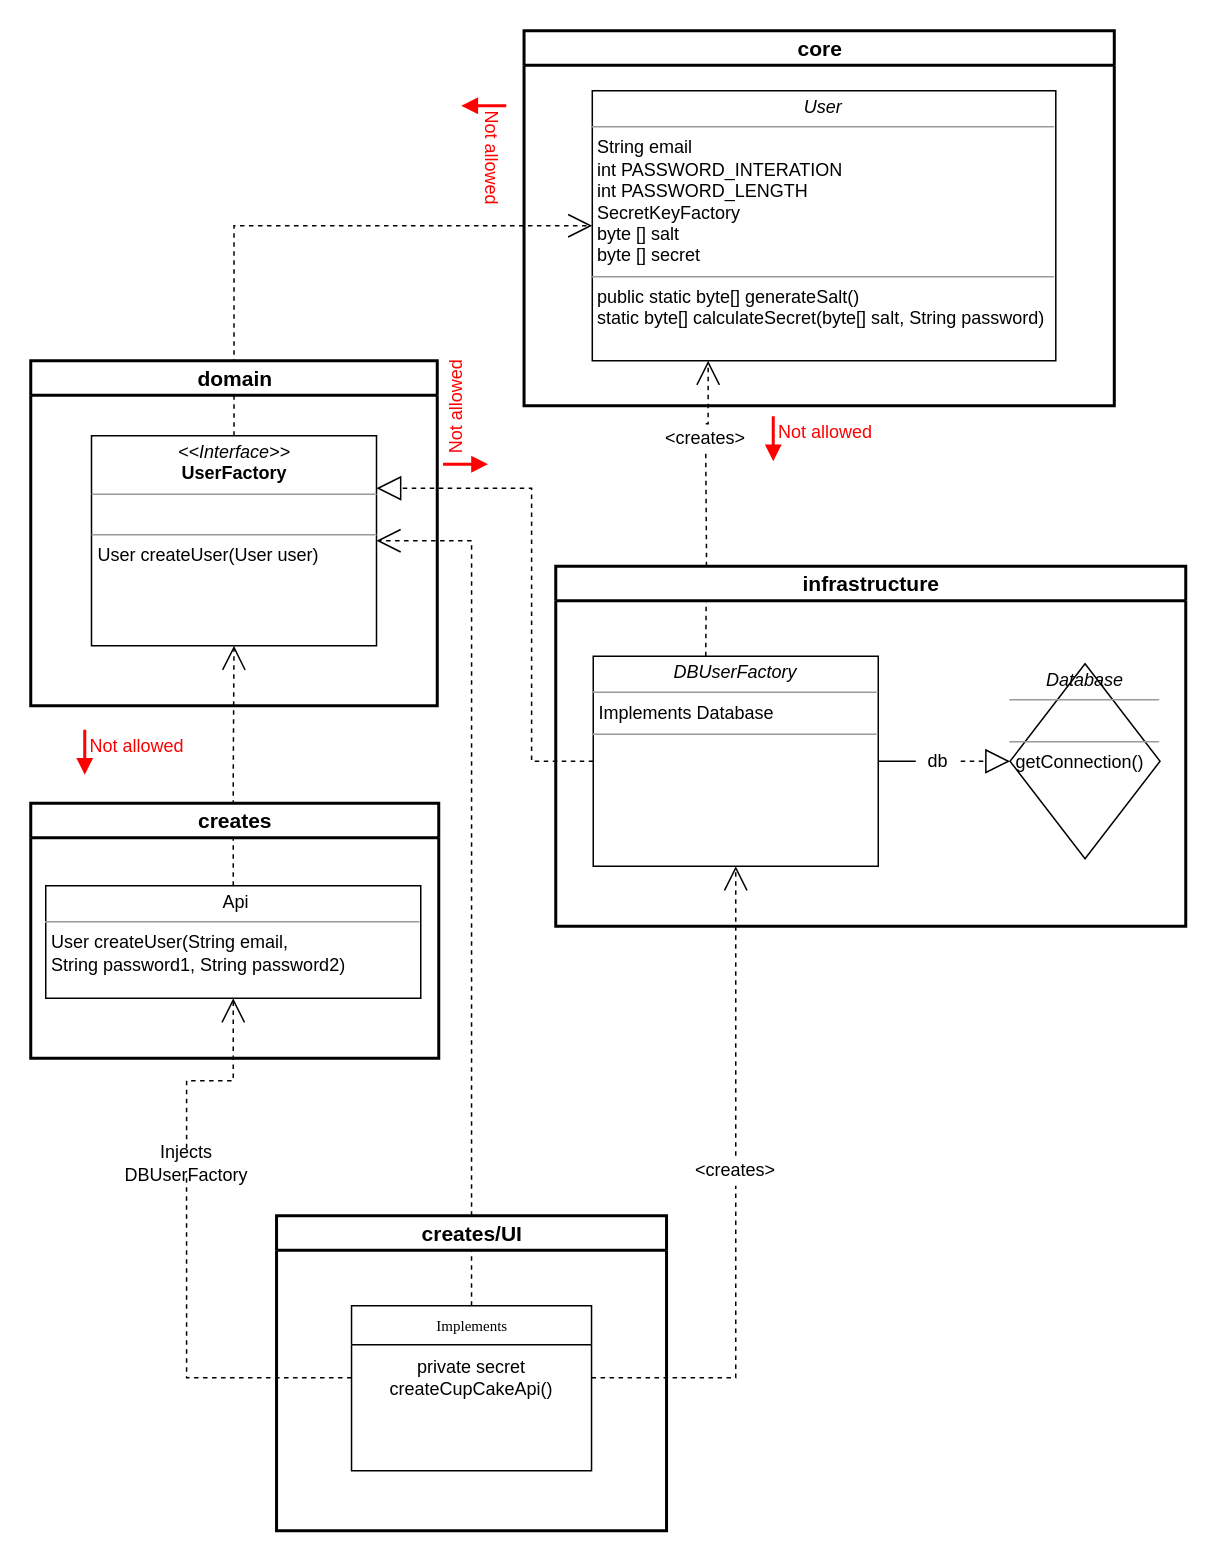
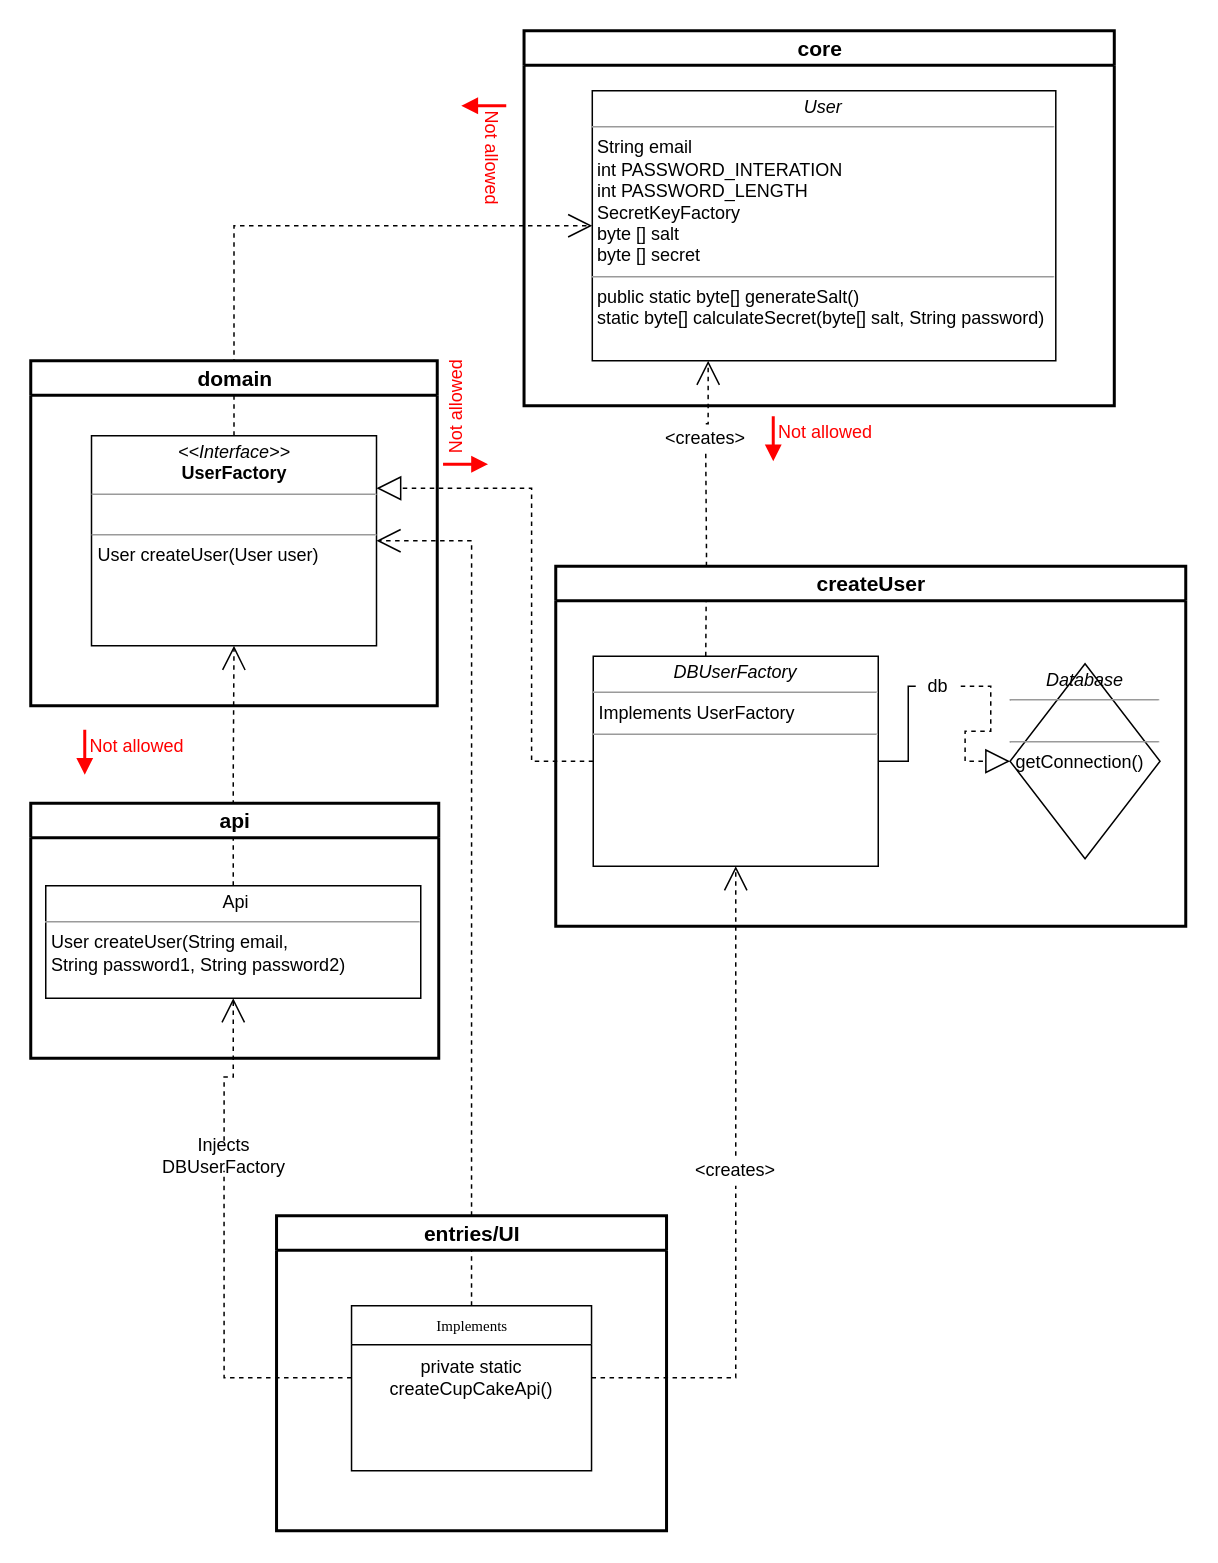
- <mxCell id="26" value="infrastructure" style="swimlane;rounded=0;shadow=0;strokeWidth=2;fillColor=#ffffff;fontFamily=Helvetica;fontSize=14;align=center;html=1;strokeColor=#000000;" vertex="1" parent="1"><mxGeometry x="370" y="377" width="420" height="240" as="geometry" /></mxCell>
+ <mxCell id="26" value="createUser" style="swimlane;rounded=0;shadow=0;strokeWidth=2;fillColor=#ffffff;fontFamily=Helvetica;fontSize=14;align=center;html=1;strokeColor=#000000;" vertex="1" parent="1"><mxGeometry x="370" y="377" width="420" height="240" as="geometry" /></mxCell>
- <mxCell id="7" value="&lt;p style=&quot;margin: 0px ; margin-top: 4px ; text-align: center&quot;&gt;&lt;i&gt;DBUserFactory&lt;/i&gt;&lt;/p&gt;&lt;hr size=&quot;1&quot;&gt;&lt;p style=&quot;margin: 0px ; margin-left: 4px&quot;&gt;Implements Database&lt;/p&gt;&lt;hr size=&quot;1&quot;&gt;&lt;p style=&quot;margin: 0px ; margin-left: 4px&quot;&gt;&lt;br&gt;&lt;/p&gt;" style="verticalAlign=top;align=left;overflow=fill;fontSize=12;fontFamily=Helvetica;html=1;rounded=0;shadow=0;comic=0;labelBackgroundColor=none;strokeWidth=1" vertex="1" parent="1"><mxGeometry x="395" y="437" width="190" height="140" as="geometry" /></mxCell>
+ <mxCell id="7" value="&lt;p style=&quot;margin: 0px ; margin-top: 4px ; text-align: center&quot;&gt;&lt;i&gt;DBUserFactory&lt;/i&gt;&lt;/p&gt;&lt;hr size=&quot;1&quot;&gt;&lt;p style=&quot;margin: 0px ; margin-left: 4px&quot;&gt;Implements UserFactory&lt;/p&gt;&lt;hr size=&quot;1&quot;&gt;&lt;p style=&quot;margin: 0px ; margin-left: 4px&quot;&gt;&lt;br&gt;&lt;/p&gt;" style="verticalAlign=top;align=left;overflow=fill;fontSize=12;fontFamily=Helvetica;html=1;rounded=0;shadow=0;comic=0;labelBackgroundColor=none;strokeWidth=1" vertex="1" parent="1"><mxGeometry x="395" y="437" width="190" height="140" as="geometry" /></mxCell>
- <mxCell id="28" value="db" style="text;html=1;strokeColor=none;fillColor=none;align=center;verticalAlign=middle;whiteSpace=wrap;rounded=0;" vertex="1" parent="26"><mxGeometry x="240" y="120" width="30" height="20" as="geometry" /></mxCell>
+ <mxCell id="28" value="db" style="text;html=1;strokeColor=none;fillColor=none;align=center;verticalAlign=middle;whiteSpace=wrap;rounded=0;" vertex="1" parent="26"><mxGeometry x="240" y="70" width="30" height="20" as="geometry" /></mxCell>
- <mxCell id="20" value="creates" style="swimlane;rounded=0;shadow=0;strokeWidth=2;fillColor=#ffffff;fontFamily=Helvetica;fontSize=14;align=center;html=1;strokeColor=#000000;" vertex="1" parent="1"><mxGeometry x="20" y="535" width="272" height="170" as="geometry"><mxRectangle x="29" y="605" width="60" height="23" as="alternateBounds" /></mxGeometry></mxCell>
+ <mxCell id="20" value="api" style="swimlane;rounded=0;shadow=0;strokeWidth=2;fillColor=#ffffff;fontFamily=Helvetica;fontSize=14;align=center;html=1;strokeColor=#000000;" vertex="1" parent="1"><mxGeometry x="20" y="535" width="272" height="170" as="geometry"><mxRectangle x="29" y="605" width="60" height="23" as="alternateBounds" /></mxGeometry></mxCell>
- <mxCell id="13" value="Injects DBUserFactory" style="text;html=1;strokeColor=none;fillColor=none;align=center;verticalAlign=middle;whiteSpace=wrap;rounded=0;" vertex="1" parent="1"><mxGeometry x="63.86" y="765" width="120" height="20" as="geometry" /></mxCell>
+ <mxCell id="13" value="Injects DBUserFactory" style="text;html=1;strokeColor=none;fillColor=none;align=center;verticalAlign=middle;whiteSpace=wrap;rounded=0;" vertex="1" parent="1"><mxGeometry x="88.86" y="760" width="120" height="20" as="geometry" /></mxCell>
- <mxCell id="17" value="creates/UI" style="swimlane;rounded=0;shadow=0;strokeWidth=2;fillColor=#ffffff;fontFamily=Helvetica;fontSize=14;align=center;html=1;strokeColor=#000000;" vertex="1" parent="1"><mxGeometry x="183.86" y="810" width="260" height="210" as="geometry"><mxRectangle x="223" y="900" width="100" height="23" as="alternateBounds" /></mxGeometry></mxCell>
+ <mxCell id="17" value="entries/UI" style="swimlane;rounded=0;shadow=0;strokeWidth=2;fillColor=#ffffff;fontFamily=Helvetica;fontSize=14;align=center;html=1;strokeColor=#000000;" vertex="1" parent="1"><mxGeometry x="183.86" y="810" width="260" height="210" as="geometry"><mxRectangle x="223" y="900" width="100" height="23" as="alternateBounds" /></mxGeometry></mxCell>
- <mxCell id="19" value="private secret createCupCakeApi()" style="text;html=1;strokeColor=none;fillColor=none;align=center;verticalAlign=middle;whiteSpace=wrap;rounded=0;" vertex="1" parent="18"><mxGeometry y="26" width="160" height="44" as="geometry" /></mxCell>
+ <mxCell id="19" value="private static createCupCakeApi()" style="text;html=1;strokeColor=none;fillColor=none;align=center;verticalAlign=middle;whiteSpace=wrap;rounded=0;" vertex="1" parent="18"><mxGeometry y="26" width="160" height="44" as="geometry" /></mxCell>
